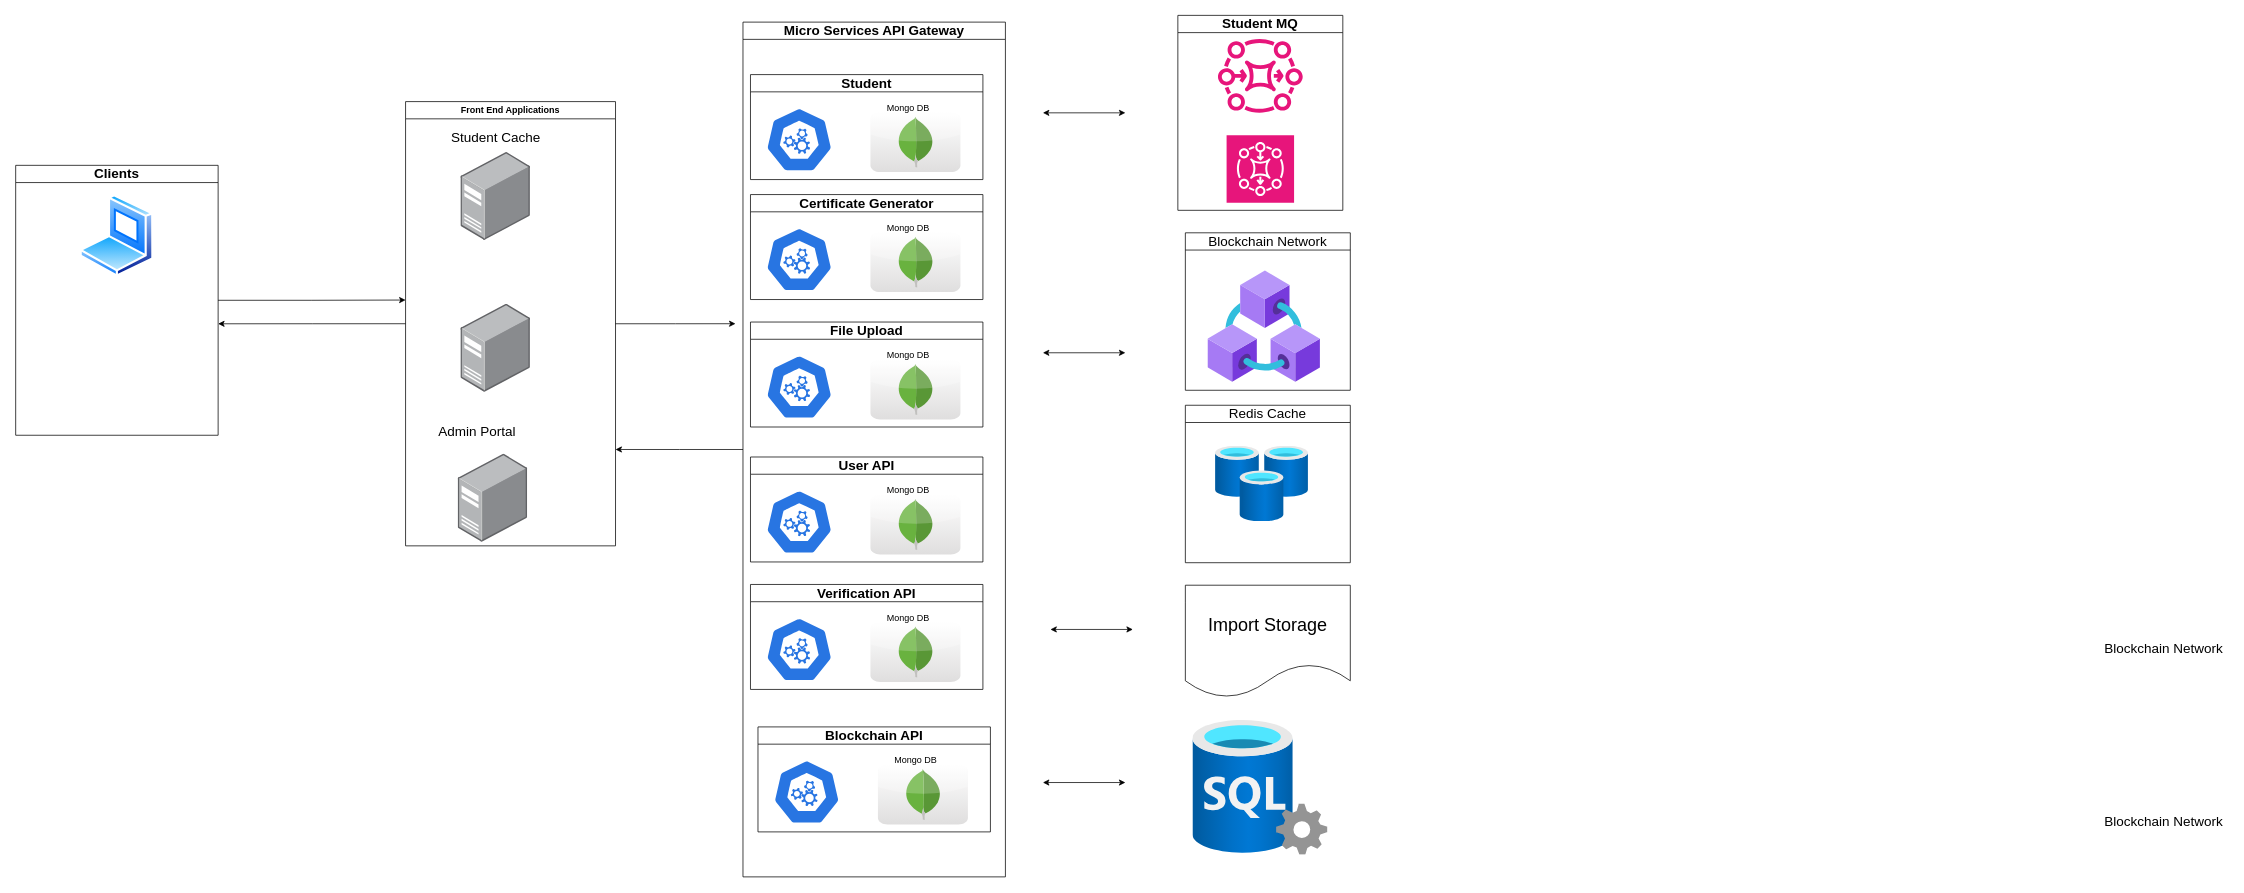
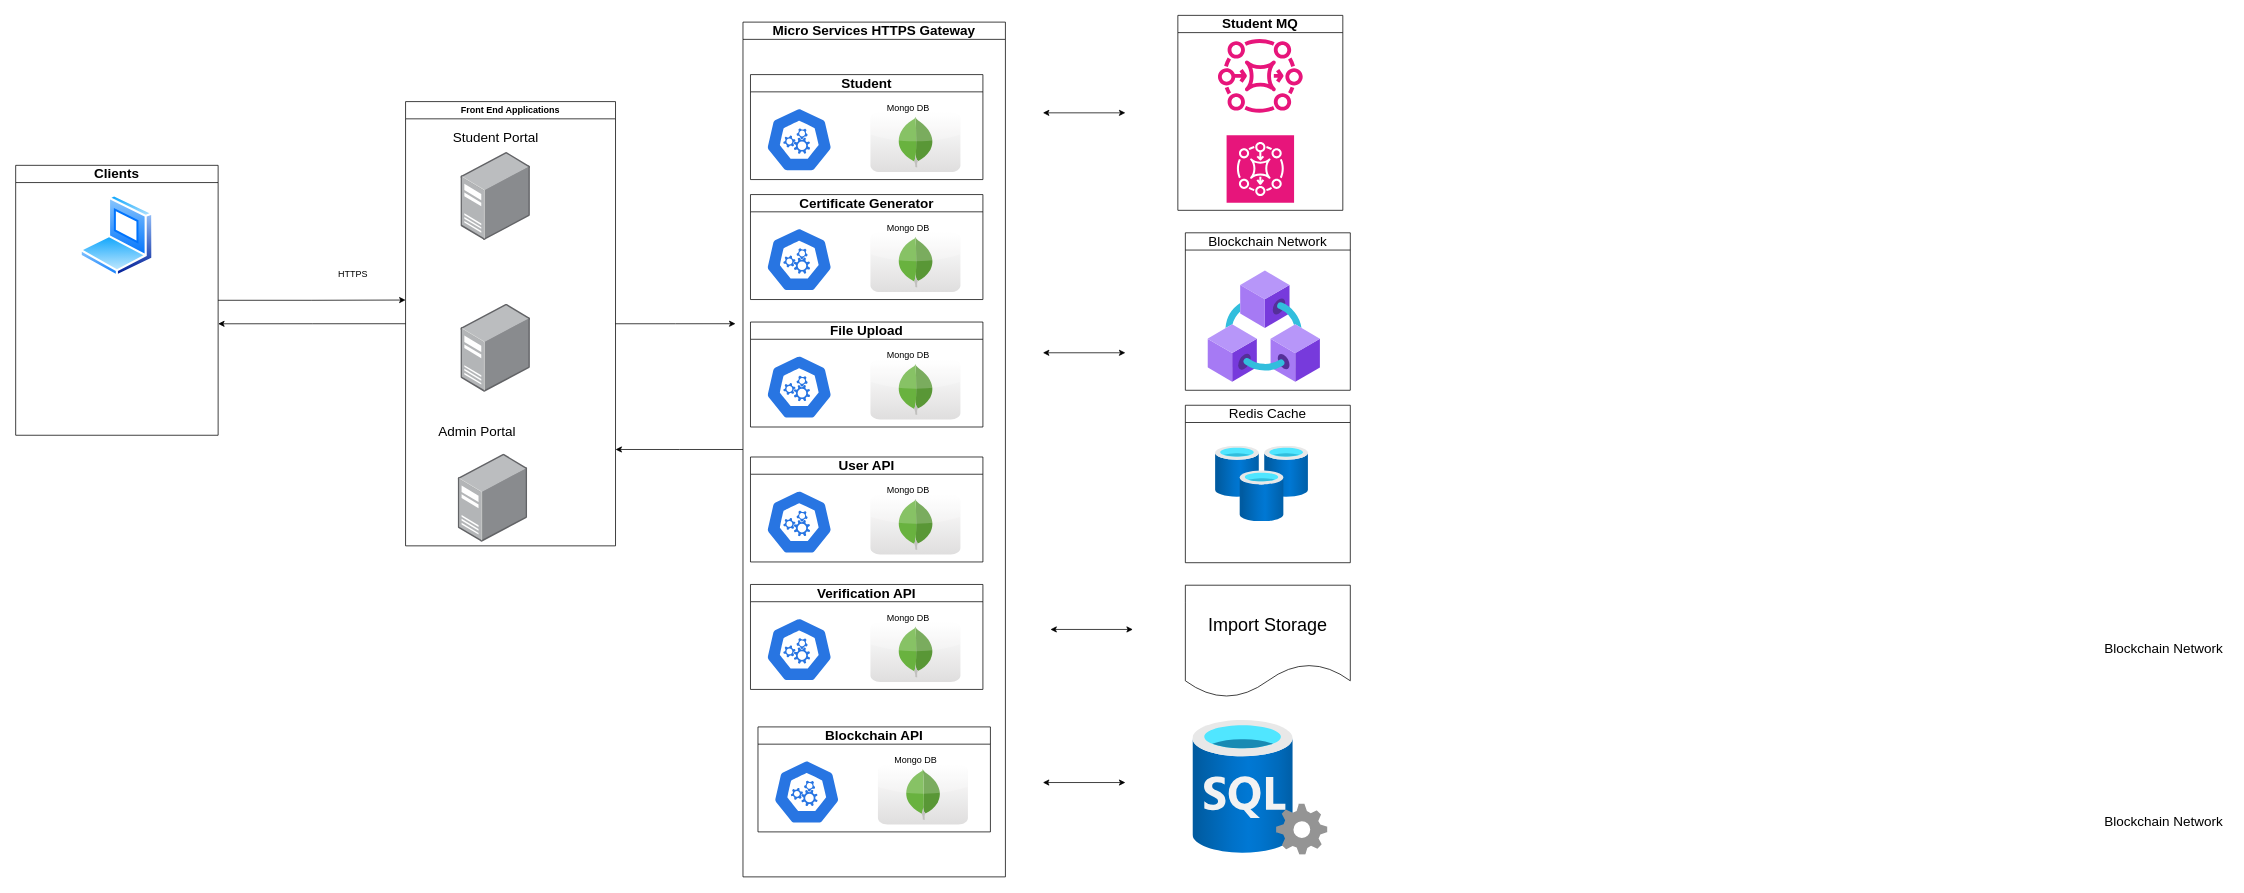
- <mxCell id="6" value="&lt;font style=&quot;font-size: 18px;&quot;&gt;Micro Services API Gateway&lt;/font&gt;" style="swimlane;whiteSpace=wrap;html=1;" vertex="1" parent="1"><mxGeometry x="990" y="29" width="350" height="1140" as="geometry" /></mxCell>
+ <mxCell id="6" value="&lt;font style=&quot;font-size: 18px;&quot;&gt;Micro Services HTTPS Gateway&lt;/font&gt;" style="swimlane;whiteSpace=wrap;html=1;" vertex="1" parent="1"><mxGeometry x="990" y="29" width="350" height="1140" as="geometry" /></mxCell>
- <mxCell id="46" value="&lt;font style=&quot;font-size: 18px;&quot;&gt;Student Cache&lt;/font&gt;" style="text;html=1;align=center;verticalAlign=middle;resizable=0;points=[];autosize=1;strokeColor=none;fillColor=none;" vertex="1" parent="44"><mxGeometry x="50" y="27.5" width="140" height="40" as="geometry" /></mxCell>
+ <mxCell id="46" value="&lt;font style=&quot;font-size: 18px;&quot;&gt;Student Portal&lt;/font&gt;" style="text;html=1;align=center;verticalAlign=middle;resizable=0;points=[];autosize=1;strokeColor=none;fillColor=none;" vertex="1" parent="44"><mxGeometry x="50" y="27.5" width="140" height="40" as="geometry" /></mxCell>
+ <mxCell id="55" value="HTTPS" style="text;html=1;align=center;verticalAlign=middle;whiteSpace=wrap;rounded=0;" vertex="1" parent="1"><mxGeometry x="440" y="350" width="60" height="30" as="geometry" /></mxCell>
